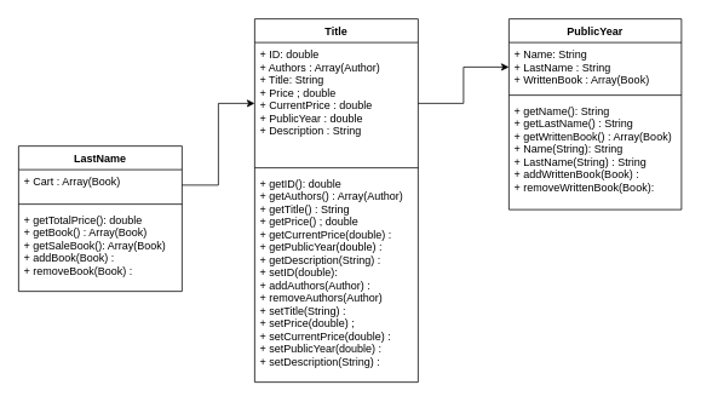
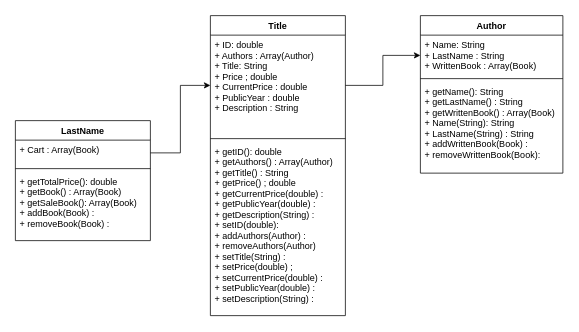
- <mxCell id="6" value="PublicYear" style="swimlane;fontStyle=1;align=center;verticalAlign=top;childLayout=stackLayout;horizontal=1;startSize=26;horizontalStack=0;resizeParent=1;resizeParentMax=0;resizeLast=0;collapsible=1;marginBottom=0;" vertex="1" parent="1"><mxGeometry x="560" y="20" width="190" height="210" as="geometry" /></mxCell>
+ <mxCell id="6" value="Author" style="swimlane;fontStyle=1;align=center;verticalAlign=top;childLayout=stackLayout;horizontal=1;startSize=26;horizontalStack=0;resizeParent=1;resizeParentMax=0;resizeLast=0;collapsible=1;marginBottom=0;" vertex="1" parent="1"><mxGeometry x="560" y="20" width="190" height="210" as="geometry" /></mxCell>
